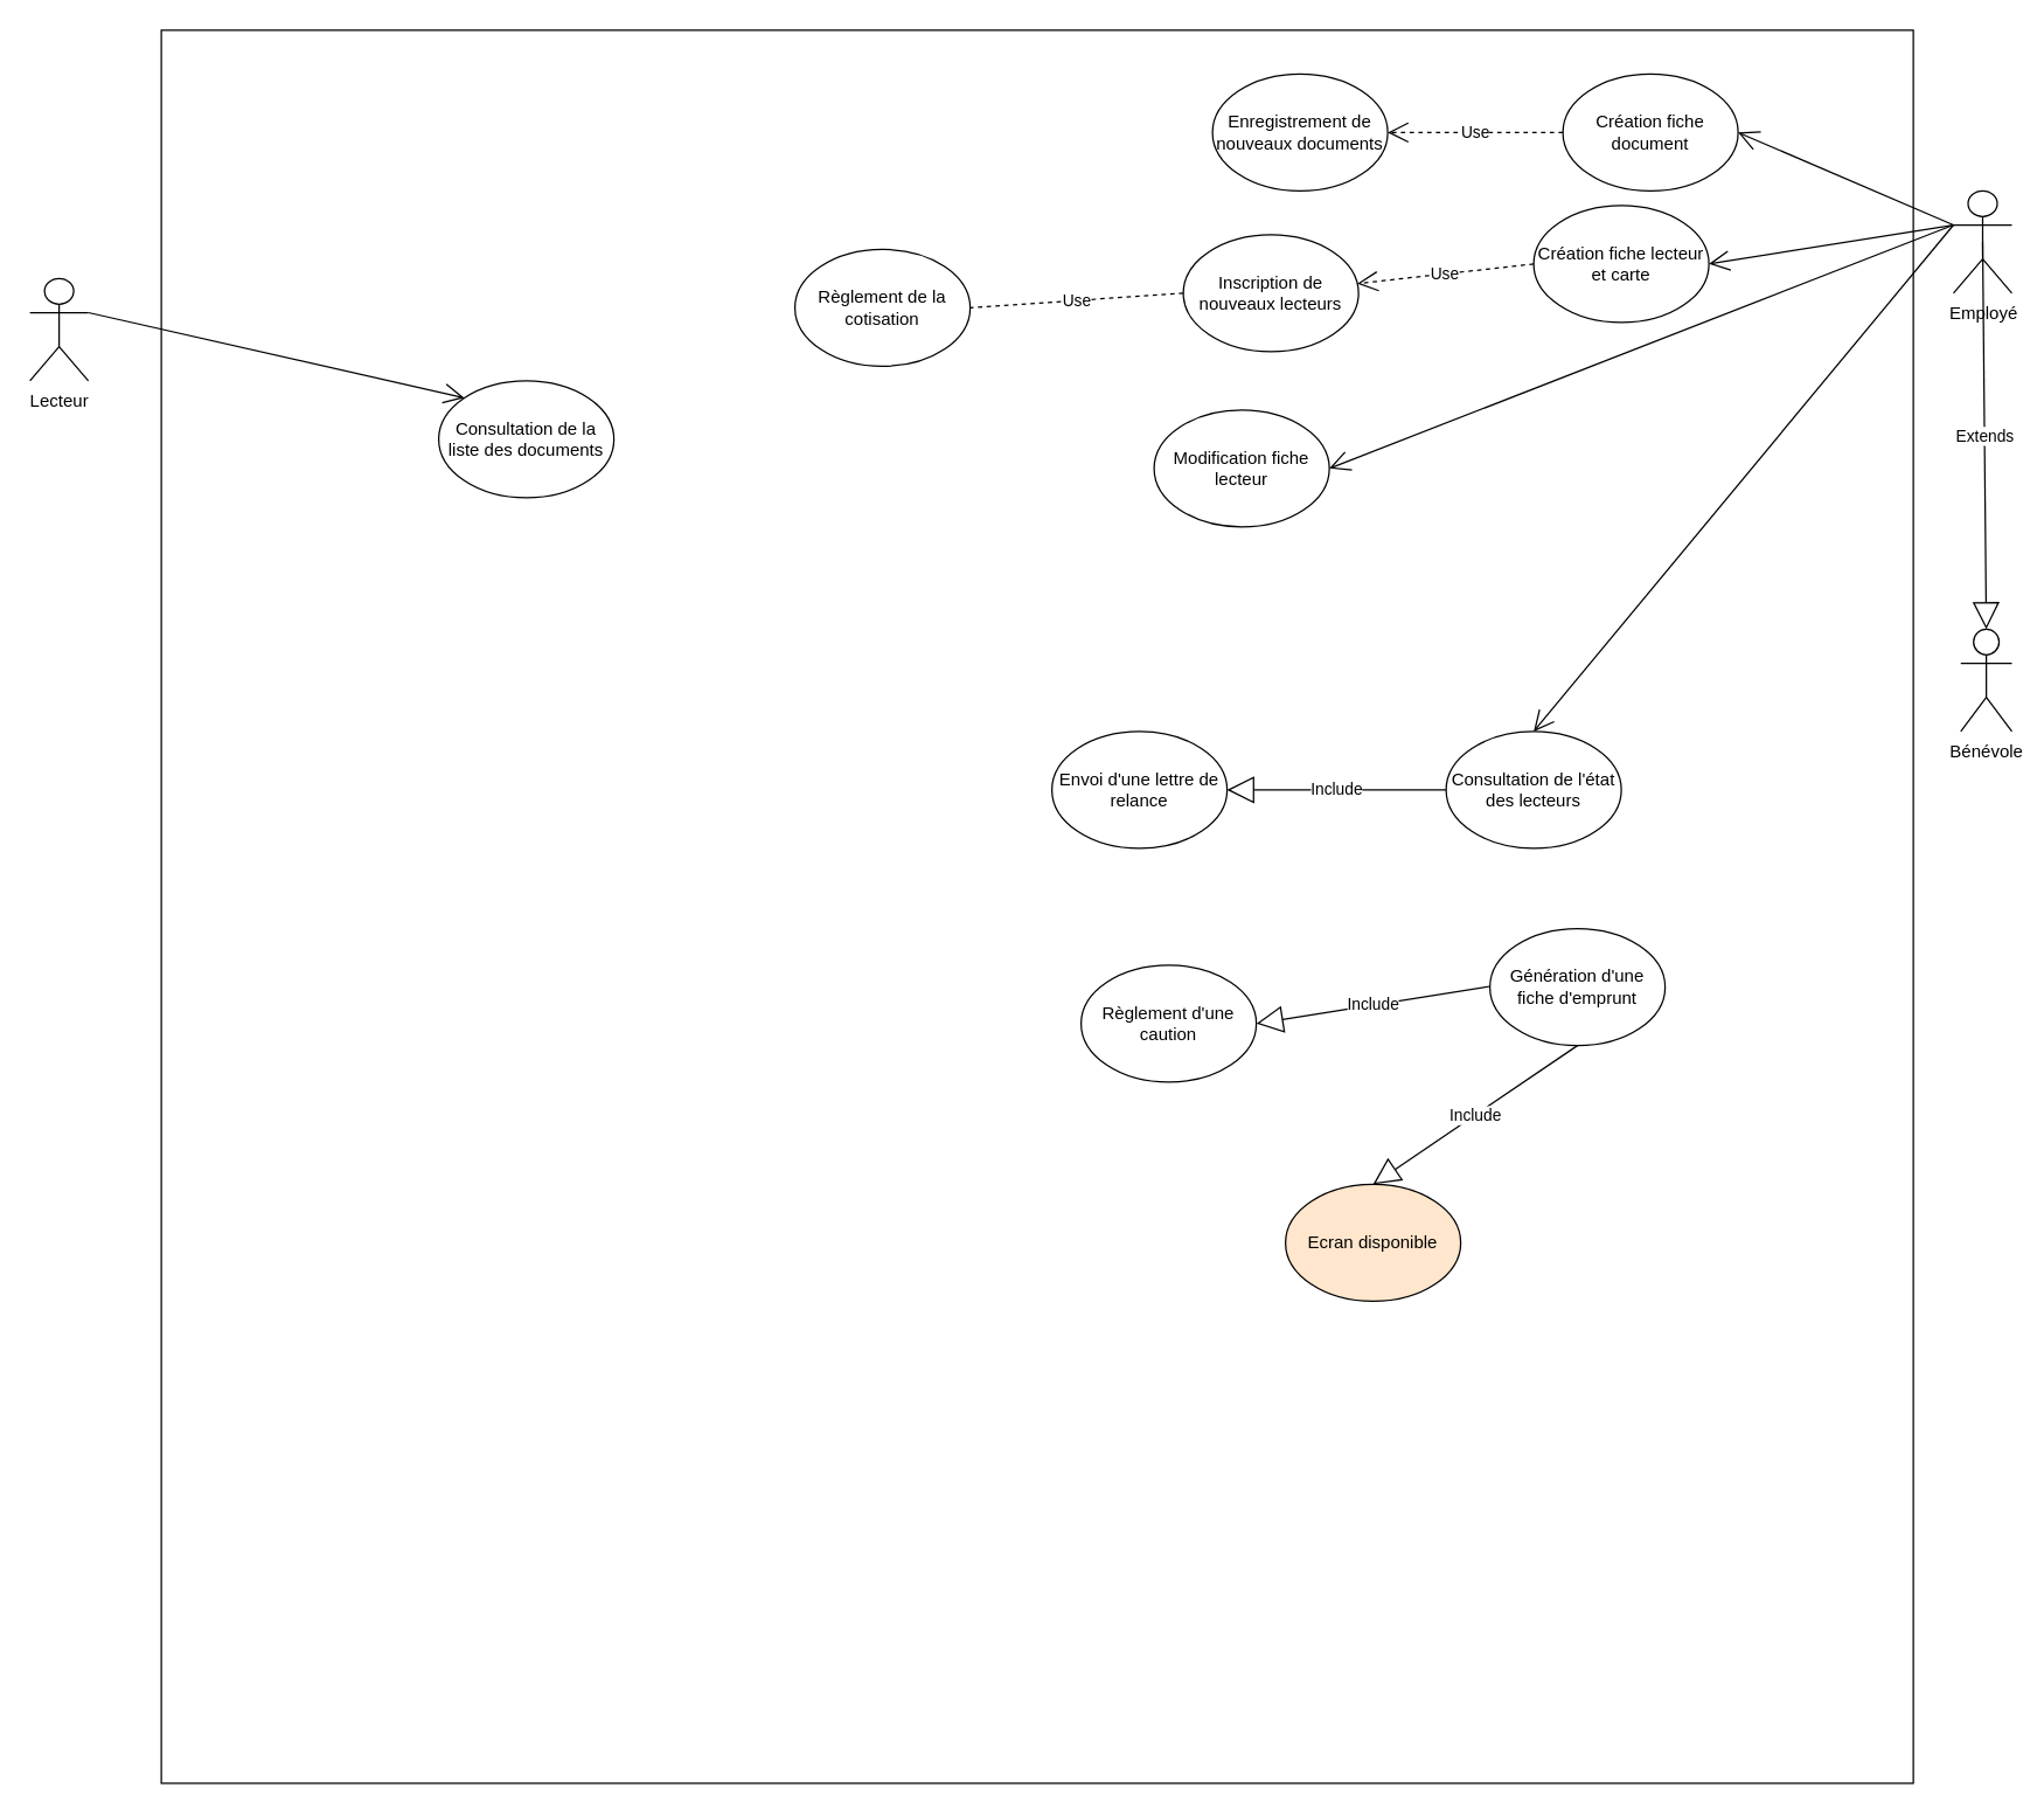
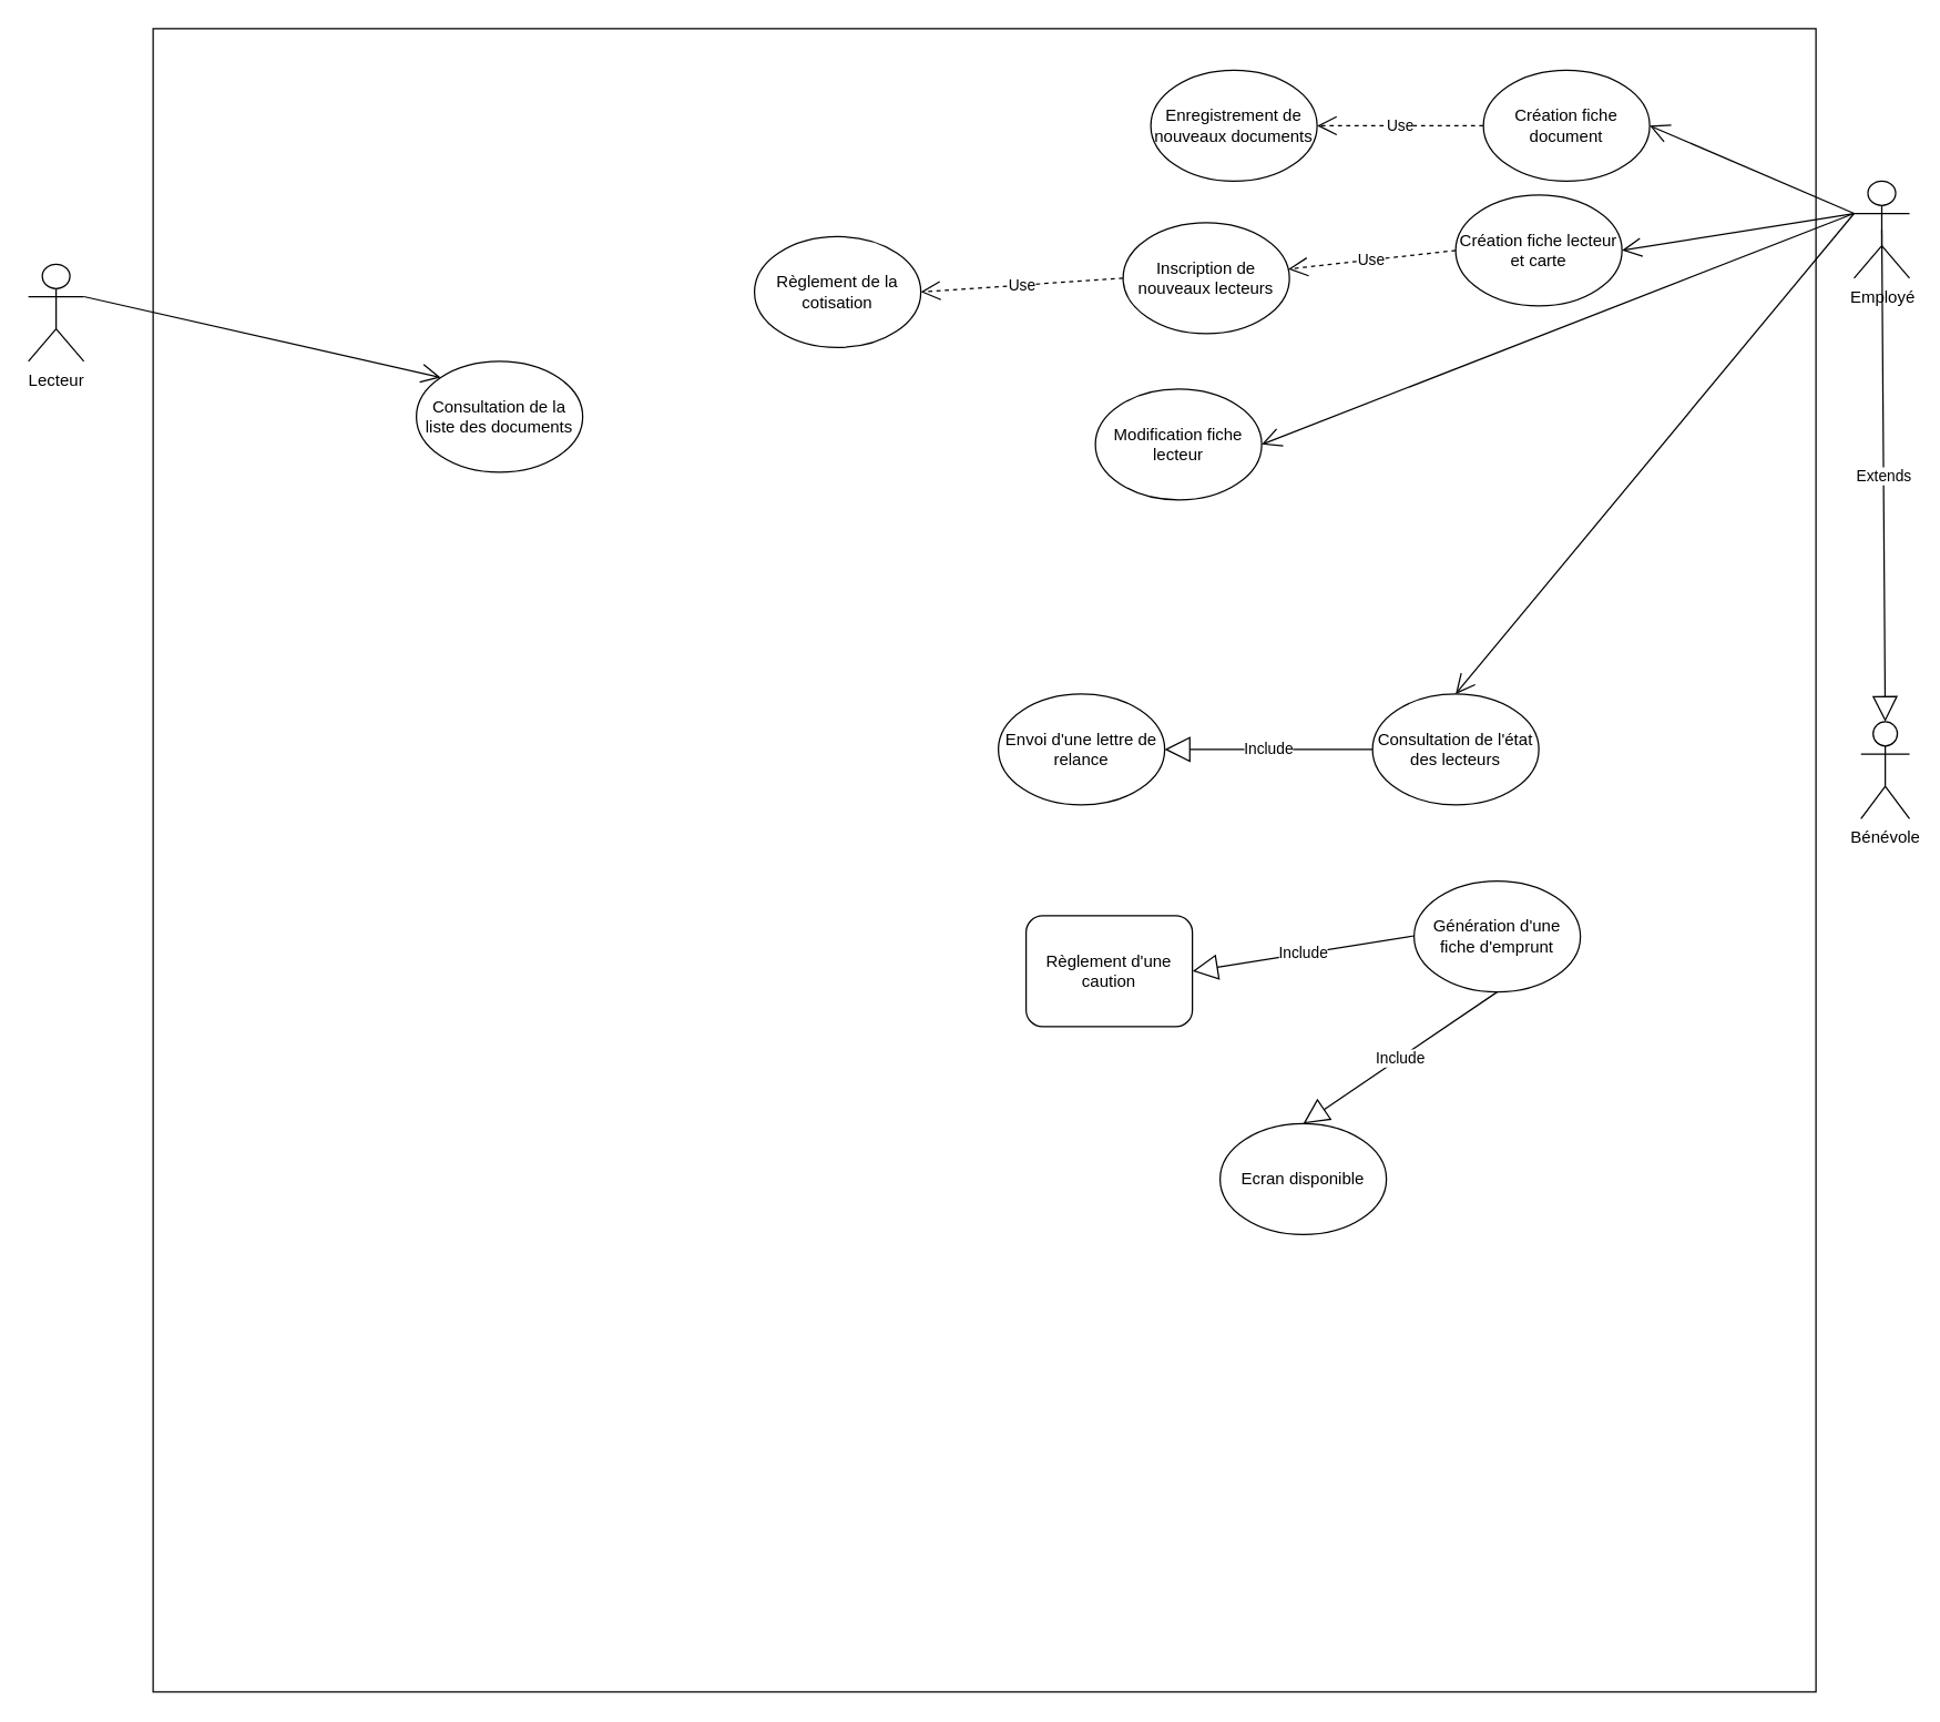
- <mxCell id="17" value="Use" style="endArrow=none;endSize=12;dashed=1;html=1;exitX=0;exitY=0.5;exitDx=0;exitDy=0;entryX=1;entryY=0.5;entryDx=0;entryDy=0;" parent="1" source="9" target="16" edge="1"><mxGeometry width="160" relative="1" as="geometry"><mxPoint x="610" y="220" as="sourcePoint" /><mxPoint x="770" y="220" as="targetPoint" /></mxGeometry></mxCell>
+ <mxCell id="17" value="Use" style="endArrow=open;endSize=12;dashed=1;html=1;exitX=0;exitY=0.5;exitDx=0;exitDy=0;entryX=1;entryY=0.5;entryDx=0;entryDy=0;" parent="1" source="9" target="16" edge="1"><mxGeometry width="160" relative="1" as="geometry"><mxPoint x="610" y="220" as="sourcePoint" /><mxPoint x="770" y="220" as="targetPoint" /></mxGeometry></mxCell>
- <mxCell id="5" value="Bénévole" style="shape=umlActor;verticalLabelPosition=bottom;verticalAlign=top;html=1;outlineConnect=0;" parent="1" vertex="1"><mxGeometry x="1342.5" y="430" width="35" height="70" as="geometry" /></mxCell>
+ <mxCell id="5" value="Bénévole" style="shape=umlActor;verticalLabelPosition=bottom;verticalAlign=top;html=1;outlineConnect=0;" parent="1" vertex="1"><mxGeometry x="1342.5" y="520" width="35" height="70" as="geometry" /></mxCell>
- <mxCell id="18" value="Règlement d'une caution" style="ellipse;whiteSpace=wrap;html=1;" parent="1" vertex="1"><mxGeometry x="740" y="660" width="120" height="80" as="geometry" /></mxCell>
+ <mxCell id="18" value="Règlement d'une caution" style="whiteSpace=wrap;html=1;rounded=1;" parent="1" vertex="1"><mxGeometry x="740" y="660" width="120" height="80" as="geometry" /></mxCell>
- <mxCell id="28" value="Ecran disponible" style="ellipse;whiteSpace=wrap;html=1;fillColor=#ffe6cc;" parent="1" vertex="1"><mxGeometry x="880" y="810" width="120" height="80" as="geometry" /></mxCell>
+ <mxCell id="28" value="Ecran disponible" style="ellipse;whiteSpace=wrap;html=1;" parent="1" vertex="1"><mxGeometry x="880" y="810" width="120" height="80" as="geometry" /></mxCell>
